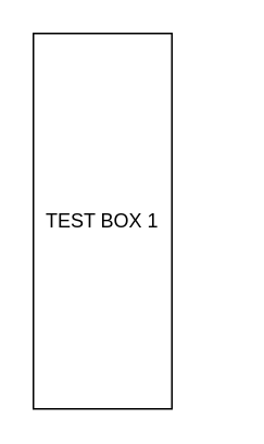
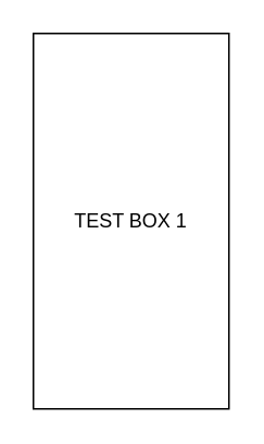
- <mxCell id="2" value="TEST BOX 1" style="rounded=0;whiteSpace=wrap;html=1;" vertex="1" parent="1"><mxGeometry x="20" y="20" width="85" height="230" as="geometry" /></mxCell>
+ <mxCell id="2" value="TEST BOX 1" style="rounded=0;whiteSpace=wrap;html=1;" vertex="1" parent="1"><mxGeometry x="20" y="20" width="120" height="230" as="geometry" /></mxCell>
